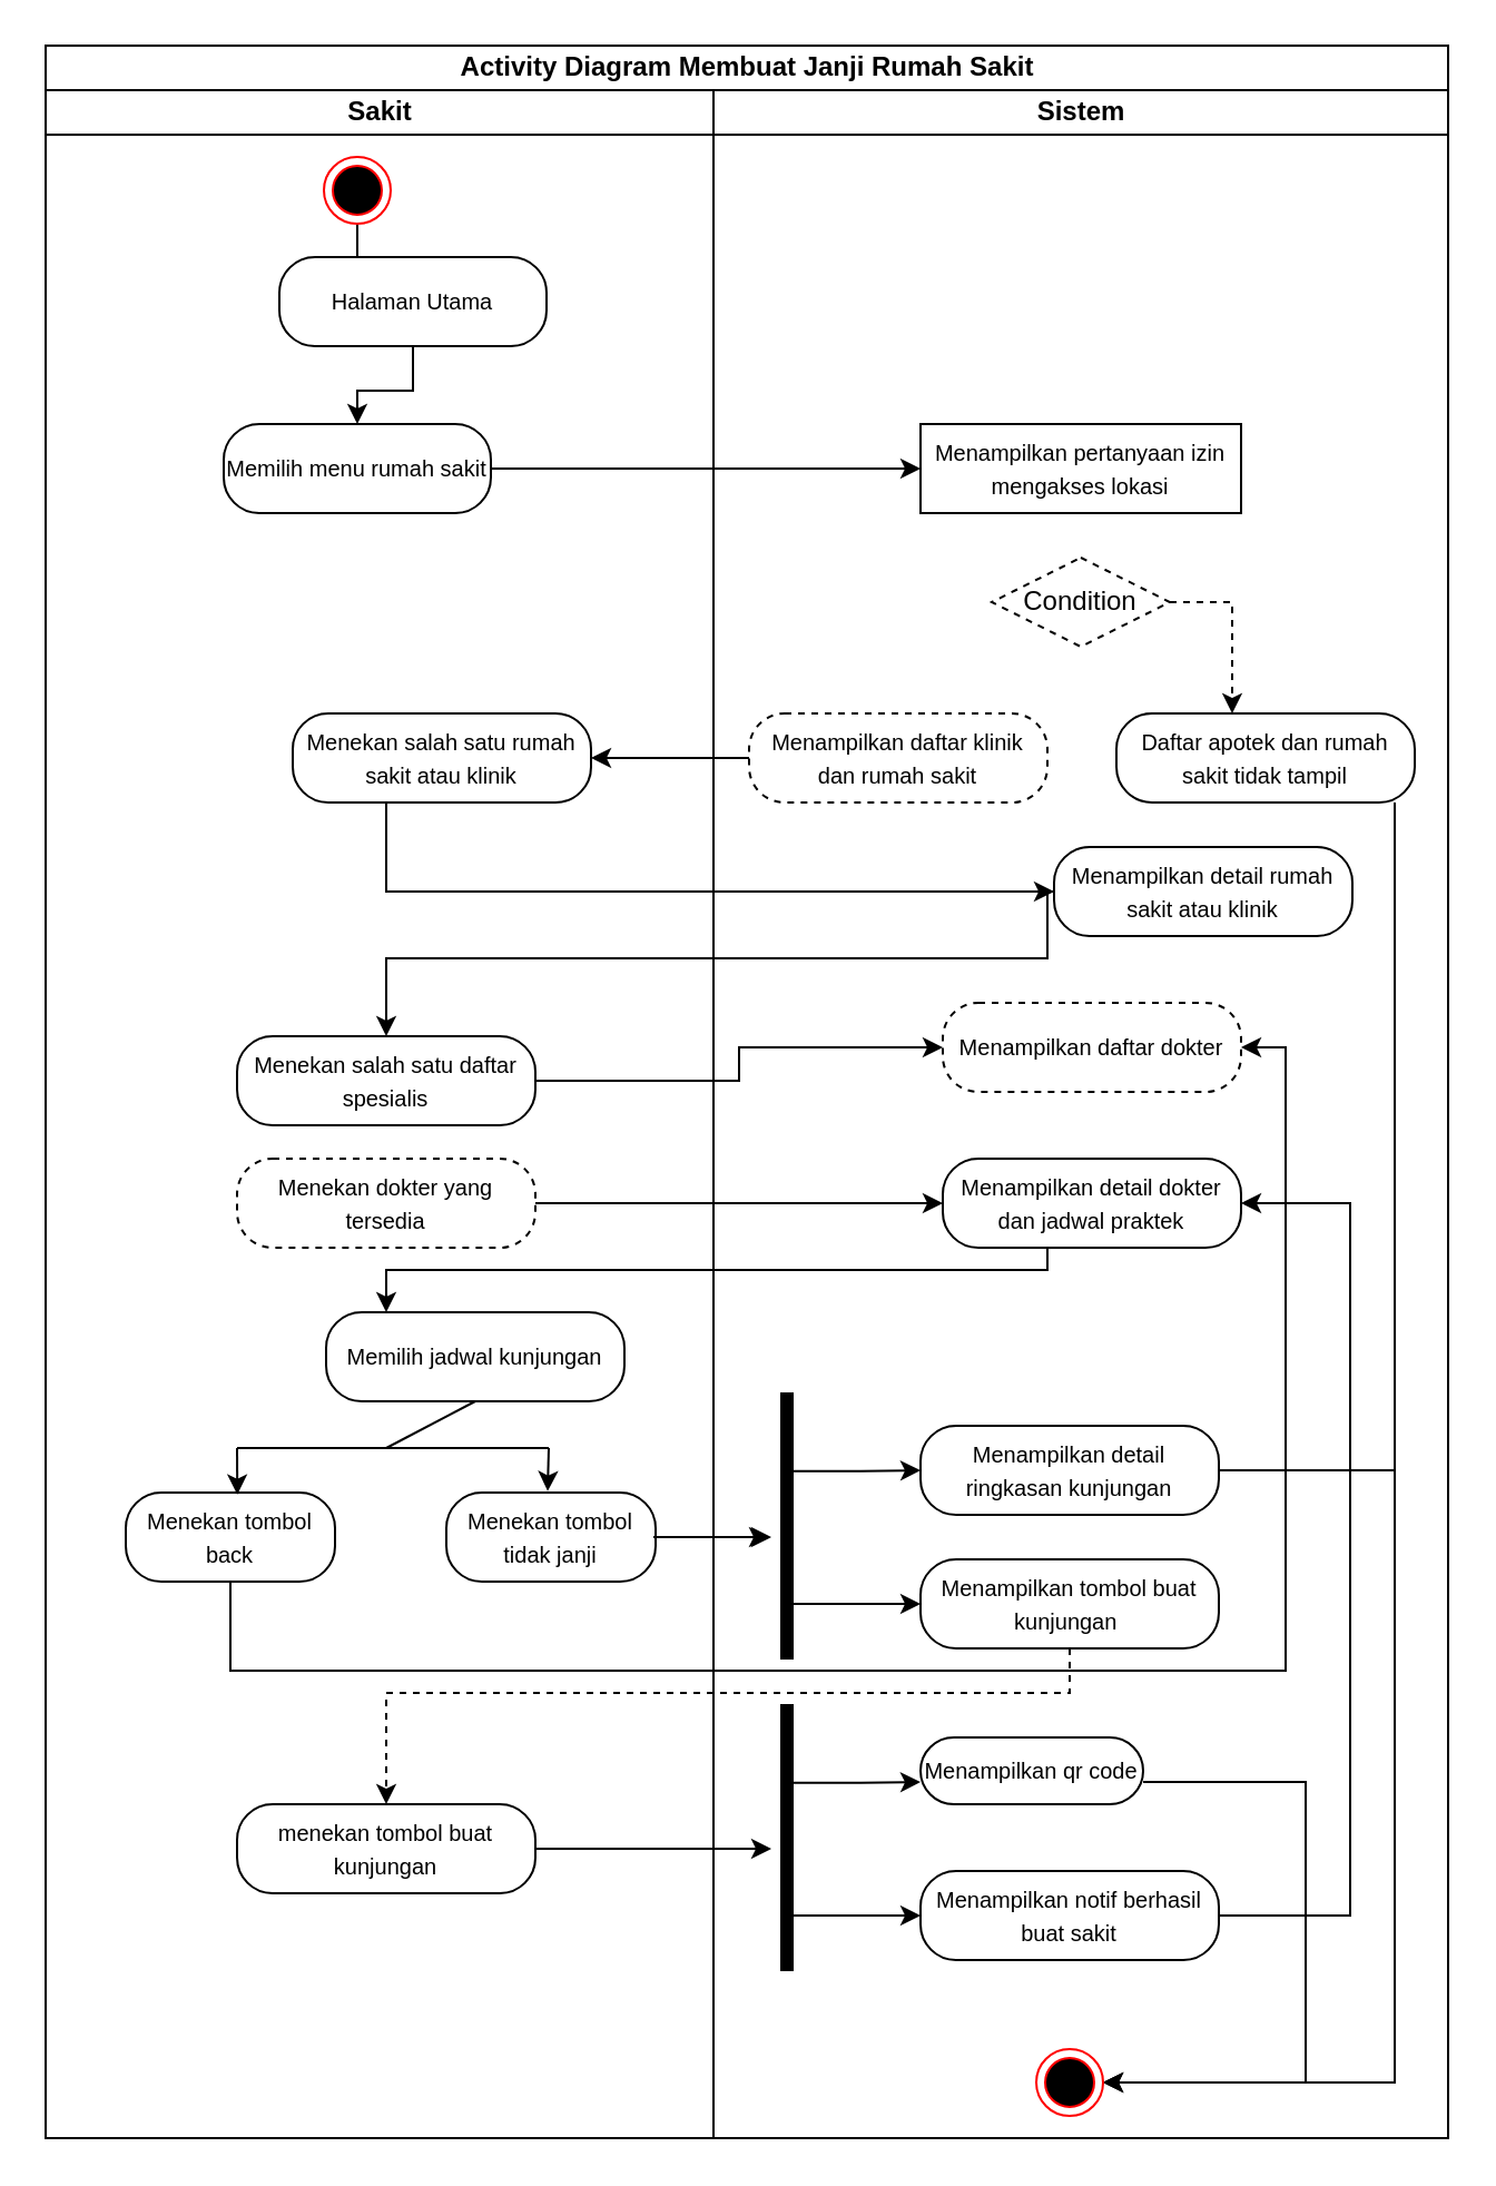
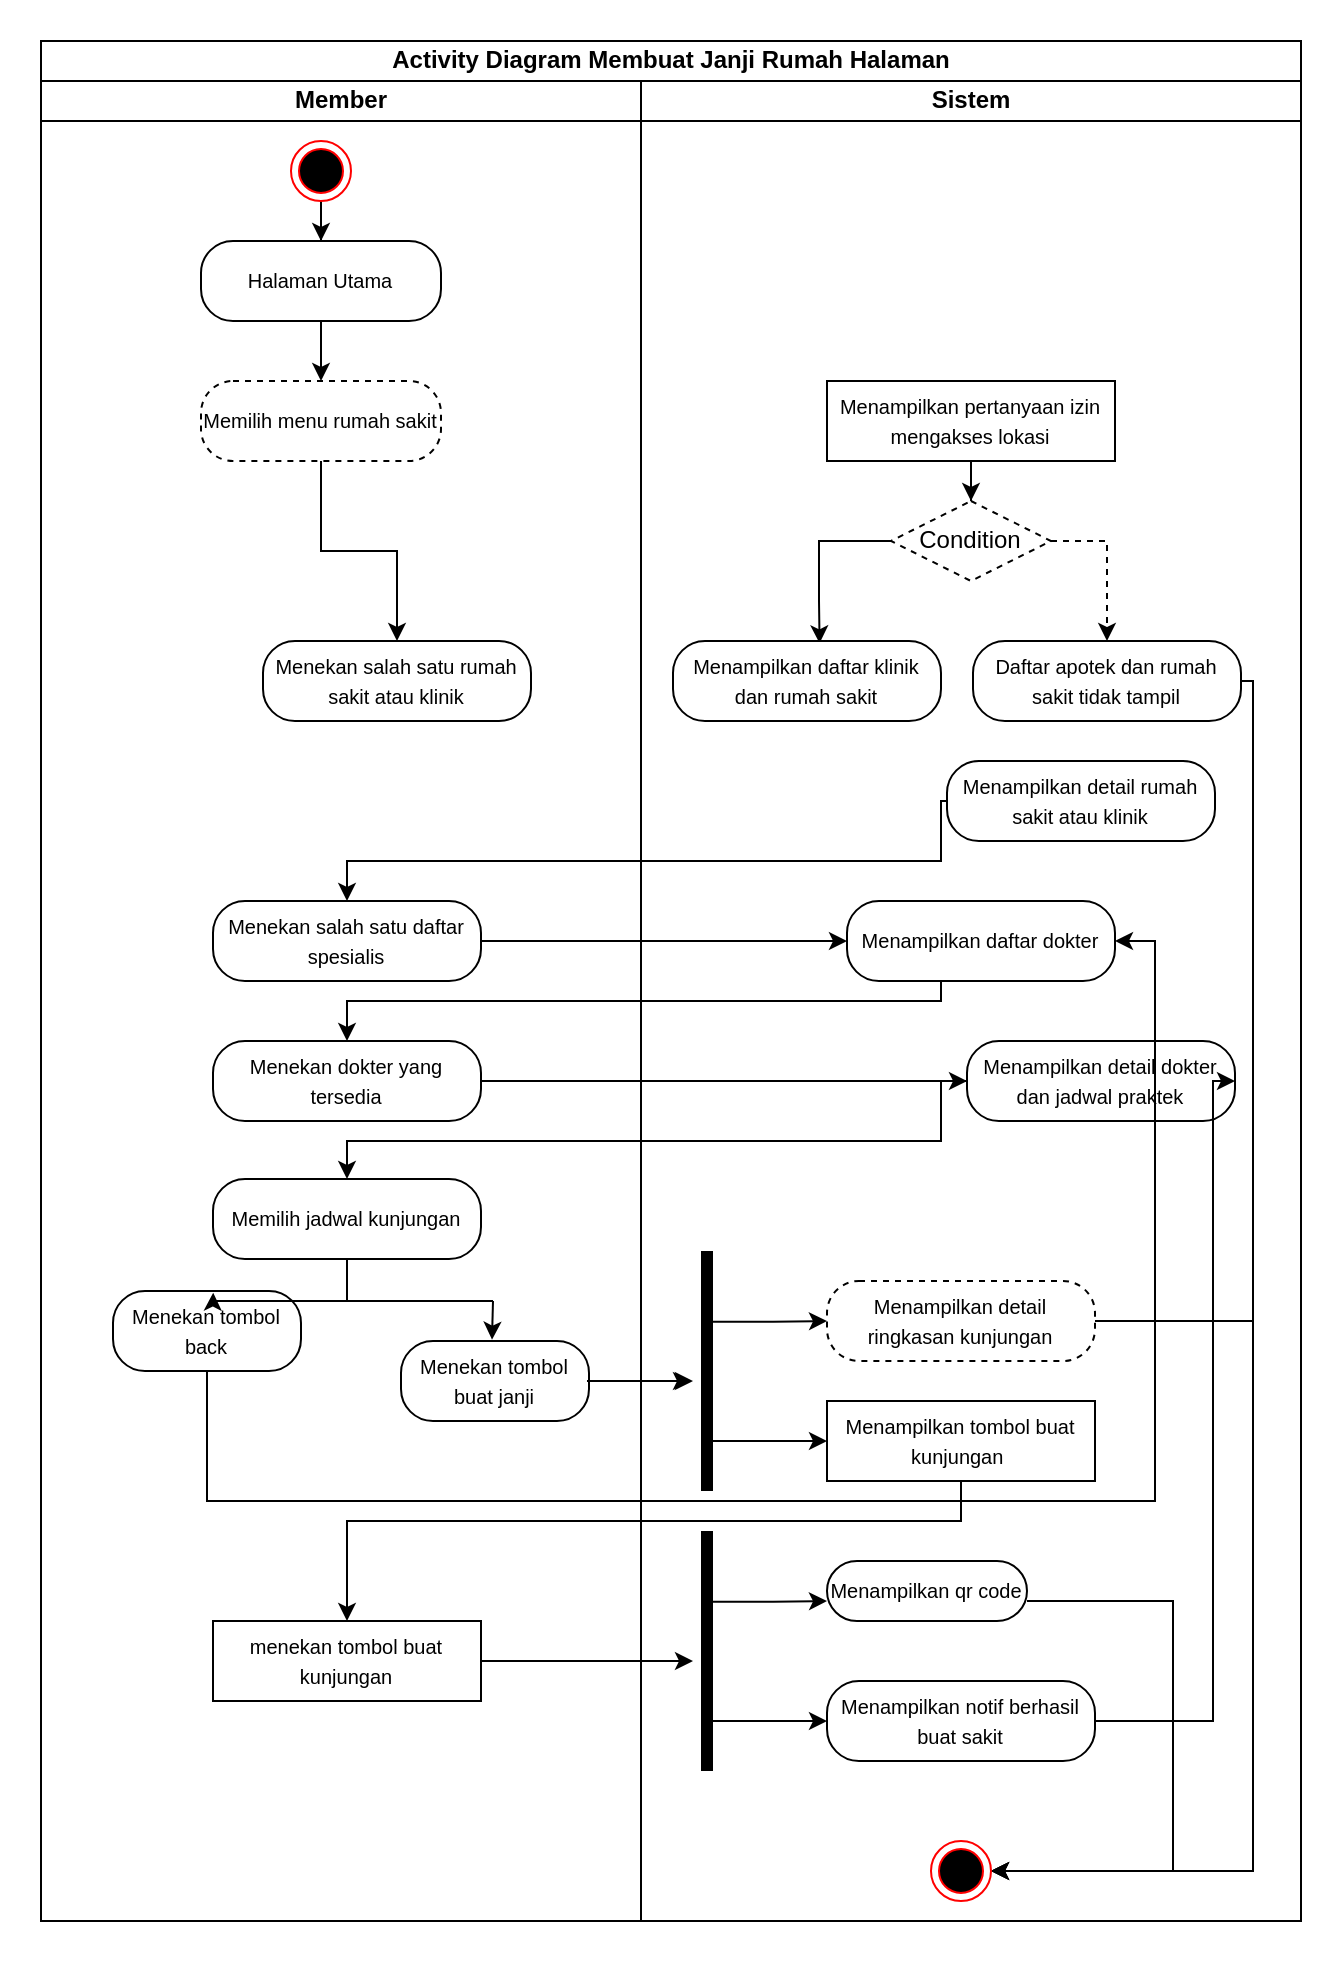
- <mxCell id="2" value="Activity Diagram Membuat Janji Rumah Sakit" style="swimlane;childLayout=stackLayout;resizeParent=1;resizeParentMax=0;startSize=20;html=1;" parent="1" vertex="1"><mxGeometry x="20" y="20" width="630" height="940" as="geometry" /></mxCell>
+ <mxCell id="2" value="Activity Diagram Membuat Janji Rumah Halaman" style="swimlane;childLayout=stackLayout;resizeParent=1;resizeParentMax=0;startSize=20;html=1;" parent="1" vertex="1"><mxGeometry x="20" y="20" width="630" height="940" as="geometry" /></mxCell>
- <mxCell id="3" value="Sakit" style="swimlane;startSize=20;html=1;" parent="2" vertex="1"><mxGeometry y="20" width="300" height="920" as="geometry" /></mxCell>
+ <mxCell id="3" value="Member" style="swimlane;startSize=20;html=1;" parent="2" vertex="1"><mxGeometry y="20" width="300" height="920" as="geometry" /></mxCell>
- <mxCell id="7" value="&lt;font style=&quot;font-size: 10px;&quot;&gt;Halaman Utama&lt;/font&gt;" style="rounded=1;whiteSpace=wrap;html=1;arcSize=40;fontColor=#000000;fillColor=default;strokeColor=default;" parent="3" vertex="1"><mxGeometry x="105" y="75" width="120" height="40" as="geometry" /></mxCell>
+ <mxCell id="7" value="&lt;font style=&quot;font-size: 10px;&quot;&gt;Halaman Utama&lt;/font&gt;" style="rounded=1;whiteSpace=wrap;html=1;arcSize=40;fontColor=#000000;fillColor=default;strokeColor=default;" parent="3" vertex="1"><mxGeometry x="80" y="80" width="120" height="40" as="geometry" /></mxCell>
- <mxCell id="8" value="&lt;font style=&quot;font-size: 10px;&quot;&gt;Memilih menu rumah sakit&lt;/font&gt;" style="rounded=1;whiteSpace=wrap;html=1;arcSize=40;fontColor=#000000;fillColor=default;strokeColor=default;" parent="3" vertex="1"><mxGeometry x="80" y="150" width="120" height="40" as="geometry" /></mxCell>
+ <mxCell id="8" value="&lt;font style=&quot;font-size: 10px;&quot;&gt;Memilih menu rumah sakit&lt;/font&gt;" style="rounded=1;whiteSpace=wrap;html=1;arcSize=40;fontColor=#000000;fillColor=default;strokeColor=default;dashed=1;" parent="3" vertex="1"><mxGeometry x="80" y="150" width="120" height="40" as="geometry" /></mxCell>
- <mxCell id="17" style="edgeStyle=orthogonalEdgeStyle;rounded=0;orthogonalLoop=1;jettySize=auto;html=1;entryX=0;entryY=0.5;entryDx=0;entryDy=0;" parent="2" source="8" target="30" edge="1"><mxGeometry relative="1" as="geometry" /></mxCell>
+ <mxCell id="17" style="edgeStyle=orthogonalEdgeStyle;rounded=0;orthogonalLoop=1;jettySize=auto;html=1;" parent="2" source="8" target="9" edge="1"><mxGeometry relative="1" as="geometry" /></mxCell>
+ <mxCell id="29" value="" style="edgeStyle=orthogonalEdgeStyle;rounded=0;orthogonalLoop=1;jettySize=auto;html=1;" parent="25" source="30" target="28" edge="1"><mxGeometry relative="1" as="geometry" /></mxCell>
+ <mxCell id="26" style="edgeStyle=orthogonalEdgeStyle;rounded=0;orthogonalLoop=1;jettySize=auto;html=1;entryX=0.547;entryY=0.029;entryDx=0;entryDy=0;entryPerimeter=0;" parent="25" source="28" target="31" edge="1"><mxGeometry relative="1" as="geometry"><Array as="points"><mxPoint x="89" y="230" /><mxPoint x="89" y="260" /></Array></mxGeometry></mxCell>
- <mxCell id="18" value="" style="edgeStyle=orthogonalEdgeStyle;rounded=0;orthogonalLoop=1;jettySize=auto;html=1;strokeColor=default;" parent="2" source="31" target="9" edge="1"><mxGeometry relative="1" as="geometry" /></mxCell>
- <mxCell id="31" value="&lt;font style=&quot;font-size: 10px;&quot;&gt;Menampilkan daftar klinik dan rumah sakit&lt;/font&gt;" style="rounded=1;whiteSpace=wrap;html=1;arcSize=40;fontColor=#000000;fillColor=default;strokeColor=default;dashed=1;" parent="25" vertex="1"><mxGeometry x="16" y="280" width="134" height="40" as="geometry" /></mxCell>
+ <mxCell id="31" value="&lt;font style=&quot;font-size: 10px;&quot;&gt;Menampilkan daftar klinik dan rumah sakit&lt;/font&gt;" style="rounded=1;whiteSpace=wrap;html=1;arcSize=40;fontColor=#000000;fillColor=default;strokeColor=default;" parent="25" vertex="1"><mxGeometry x="16" y="280" width="134" height="40" as="geometry" /></mxCell>
- <mxCell id="33" value="&lt;font style=&quot;font-size: 10px;&quot;&gt;Daftar apotek dan rumah sakit tidak tampil&lt;/font&gt;" style="rounded=1;whiteSpace=wrap;html=1;arcSize=40;fontColor=#000000;fillColor=default;strokeColor=default;" parent="25" vertex="1"><mxGeometry x="181" y="280" width="134" height="40" as="geometry" /></mxCell>
+ <mxCell id="33" value="&lt;font style=&quot;font-size: 10px;&quot;&gt;Daftar apotek dan rumah sakit tidak tampil&lt;/font&gt;" style="rounded=1;whiteSpace=wrap;html=1;arcSize=40;fontColor=#000000;fillColor=default;strokeColor=default;" parent="25" vertex="1"><mxGeometry x="166" y="280" width="134" height="40" as="geometry" /></mxCell>
- <mxCell id="19" style="edgeStyle=orthogonalEdgeStyle;rounded=0;orthogonalLoop=1;jettySize=auto;html=1;entryX=0;entryY=0.5;entryDx=0;entryDy=0;strokeColor=default;" parent="2" source="9" target="34" edge="1"><mxGeometry relative="1" as="geometry"><Array as="points"><mxPoint x="153" y="380" /></Array></mxGeometry></mxCell>
- <mxCell id="35" value="&lt;font style=&quot;font-size: 10px;&quot;&gt;Menampilkan daftar dokter&lt;/font&gt;" style="rounded=1;whiteSpace=wrap;html=1;arcSize=40;fontColor=#000000;fillColor=default;strokeColor=default;dashed=1;" parent="25" vertex="1"><mxGeometry x="103" y="410" width="134" height="40" as="geometry" /></mxCell>
+ <mxCell id="35" value="&lt;font style=&quot;font-size: 10px;&quot;&gt;Menampilkan daftar dokter&lt;/font&gt;" style="rounded=1;whiteSpace=wrap;html=1;arcSize=40;fontColor=#000000;fillColor=default;strokeColor=default;" parent="25" vertex="1"><mxGeometry x="103" y="410" width="134" height="40" as="geometry" /></mxCell>
- <mxCell id="10" value="&lt;font style=&quot;font-size: 10px;&quot;&gt;Menekan salah satu daftar spesialis&lt;/font&gt;" style="rounded=1;whiteSpace=wrap;html=1;arcSize=40;fontColor=#000000;fillColor=default;strokeColor=default;" parent="3" vertex="1"><mxGeometry x="86" y="425" width="134" height="40" as="geometry" /></mxCell>
+ <mxCell id="10" value="&lt;font style=&quot;font-size: 10px;&quot;&gt;Menekan salah satu daftar spesialis&lt;/font&gt;" style="rounded=1;whiteSpace=wrap;html=1;arcSize=40;fontColor=#000000;fillColor=default;strokeColor=default;" parent="3" vertex="1"><mxGeometry x="86" y="410" width="134" height="40" as="geometry" /></mxCell>
+ <mxCell id="22" style="edgeStyle=orthogonalEdgeStyle;rounded=0;orthogonalLoop=1;jettySize=auto;html=1;entryX=0.5;entryY=0;entryDx=0;entryDy=0;strokeColor=default;" parent="2" source="35" target="11" edge="1"><mxGeometry relative="1" as="geometry"><Array as="points"><mxPoint x="450" y="480" /><mxPoint x="153" y="480" /></Array></mxGeometry></mxCell>
- <mxCell id="11" value="&lt;font style=&quot;font-size: 10px;&quot;&gt;Menekan dokter yang tersedia&lt;/font&gt;" style="rounded=1;whiteSpace=wrap;html=1;arcSize=40;fontColor=#000000;fillColor=default;strokeColor=default;dashed=1;" parent="3" vertex="1"><mxGeometry x="86" y="480" width="134" height="40" as="geometry" /></mxCell>
+ <mxCell id="11" value="&lt;font style=&quot;font-size: 10px;&quot;&gt;Menekan dokter yang tersedia&lt;/font&gt;" style="rounded=1;whiteSpace=wrap;html=1;arcSize=40;fontColor=#000000;fillColor=default;strokeColor=default;" parent="3" vertex="1"><mxGeometry x="86" y="480" width="134" height="40" as="geometry" /></mxCell>
- <mxCell id="36" value="&lt;font style=&quot;font-size: 10px;&quot;&gt;Menampilkan detail dokter dan jadwal praktek&lt;/font&gt;" style="rounded=1;whiteSpace=wrap;html=1;arcSize=40;fontColor=#000000;fillColor=default;strokeColor=default;" parent="25" vertex="1"><mxGeometry x="103" y="480" width="134" height="40" as="geometry" /></mxCell>
+ <mxCell id="36" value="&lt;font style=&quot;font-size: 10px;&quot;&gt;Menampilkan detail dokter dan jadwal praktek&lt;/font&gt;" style="rounded=1;whiteSpace=wrap;html=1;arcSize=40;fontColor=#000000;fillColor=default;strokeColor=default;" parent="25" vertex="1"><mxGeometry x="163" y="480" width="134" height="40" as="geometry" /></mxCell>
- <mxCell id="12" value="&lt;font style=&quot;font-size: 10px;&quot;&gt;Memilih jadwal kunjungan&lt;/font&gt;" style="rounded=1;whiteSpace=wrap;html=1;arcSize=40;fontColor=#000000;fillColor=default;strokeColor=default;" parent="3" vertex="1"><mxGeometry x="126" y="549" width="134" height="40" as="geometry" /></mxCell>
+ <mxCell id="12" value="&lt;font style=&quot;font-size: 10px;&quot;&gt;Memilih jadwal kunjungan&lt;/font&gt;" style="rounded=1;whiteSpace=wrap;html=1;arcSize=40;fontColor=#000000;fillColor=default;strokeColor=default;" parent="3" vertex="1"><mxGeometry x="86" y="549" width="134" height="40" as="geometry" /></mxCell>
- <mxCell id="38" value="&lt;font style=&quot;font-size: 10px;&quot;&gt;Menampilkan detail ringkasan kunjungan&lt;/font&gt;" style="rounded=1;whiteSpace=wrap;html=1;arcSize=40;fontColor=#000000;fillColor=default;strokeColor=default;" parent="25" vertex="1"><mxGeometry x="93" y="600" width="134" height="40" as="geometry" /></mxCell>
+ <mxCell id="38" value="&lt;font style=&quot;font-size: 10px;&quot;&gt;Menampilkan detail ringkasan kunjungan&lt;/font&gt;" style="rounded=1;whiteSpace=wrap;html=1;arcSize=40;fontColor=#000000;fillColor=default;strokeColor=default;dashed=1;" parent="25" vertex="1"><mxGeometry x="93" y="600" width="134" height="40" as="geometry" /></mxCell>
- <mxCell id="14" value="&lt;font style=&quot;font-size: 10px;&quot;&gt;Menekan tombol back&lt;/font&gt;" style="rounded=1;whiteSpace=wrap;html=1;arcSize=40;fontColor=#000000;fillColor=default;strokeColor=default;" parent="3" vertex="1"><mxGeometry x="36" y="630" width="94" height="40" as="geometry" /></mxCell>
+ <mxCell id="14" value="&lt;font style=&quot;font-size: 10px;&quot;&gt;Menekan tombol back&lt;/font&gt;" style="rounded=1;whiteSpace=wrap;html=1;arcSize=40;fontColor=#000000;fillColor=default;strokeColor=default;" parent="3" vertex="1"><mxGeometry x="36" y="605" width="94" height="40" as="geometry" /></mxCell>
- <mxCell id="13" value="&lt;font style=&quot;font-size: 10px;&quot;&gt;Menekan tombol tidak janji&lt;/font&gt;" style="rounded=1;whiteSpace=wrap;html=1;arcSize=40;fontColor=#000000;fillColor=default;strokeColor=default;" parent="3" vertex="1"><mxGeometry x="180" y="630" width="94" height="40" as="geometry" /></mxCell>
+ <mxCell id="13" value="&lt;font style=&quot;font-size: 10px;&quot;&gt;Menekan tombol buat janji&lt;/font&gt;" style="rounded=1;whiteSpace=wrap;html=1;arcSize=40;fontColor=#000000;fillColor=default;strokeColor=default;" parent="3" vertex="1"><mxGeometry x="180" y="630" width="94" height="40" as="geometry" /></mxCell>
- <mxCell id="39" value="&lt;font style=&quot;font-size: 10px;&quot;&gt;Menampilkan tombol buat kunjungan&amp;nbsp;&lt;/font&gt;" style="rounded=1;whiteSpace=wrap;html=1;arcSize=40;fontColor=#000000;fillColor=default;strokeColor=default;" parent="25" vertex="1"><mxGeometry x="93" y="660" width="134" height="40" as="geometry" /></mxCell>
+ <mxCell id="39" value="&lt;font style=&quot;font-size: 10px;&quot;&gt;Menampilkan tombol buat kunjungan&amp;nbsp;&lt;/font&gt;" style="whiteSpace=wrap;html=1;arcSize=40;fontColor=#000000;fillColor=default;strokeColor=default;rounded=0;" parent="25" vertex="1"><mxGeometry x="93" y="660" width="134" height="40" as="geometry" /></mxCell>
- <mxCell id="54" style="edgeStyle=orthogonalEdgeStyle;rounded=0;orthogonalLoop=1;jettySize=auto;html=1;entryX=0.5;entryY=0;entryDx=0;entryDy=0;strokeColor=default;dashed=1;" parent="2" source="39" target="16" edge="1"><mxGeometry relative="1" as="geometry"><Array as="points"><mxPoint x="460" y="740" /><mxPoint x="153" y="740" /></Array></mxGeometry></mxCell>
+ <mxCell id="54" style="edgeStyle=orthogonalEdgeStyle;rounded=0;orthogonalLoop=1;jettySize=auto;html=1;entryX=0.5;entryY=0;entryDx=0;entryDy=0;strokeColor=default;" parent="2" source="39" target="16" edge="1"><mxGeometry relative="1" as="geometry"><Array as="points"><mxPoint x="460" y="740" /><mxPoint x="153" y="740" /></Array></mxGeometry></mxCell>
- <mxCell id="16" value="&lt;font style=&quot;font-size: 10px;&quot;&gt;menekan tombol buat kunjungan&lt;/font&gt;" style="rounded=1;whiteSpace=wrap;html=1;arcSize=40;fontColor=#000000;fillColor=default;strokeColor=default;" parent="3" vertex="1"><mxGeometry x="86" y="770" width="134" height="40" as="geometry" /></mxCell>
+ <mxCell id="16" value="&lt;font style=&quot;font-size: 10px;&quot;&gt;menekan tombol buat kunjungan&lt;/font&gt;" style="whiteSpace=wrap;html=1;arcSize=40;fontColor=#000000;fillColor=default;strokeColor=default;rounded=0;" parent="3" vertex="1"><mxGeometry x="86" y="770" width="134" height="40" as="geometry" /></mxCell>
